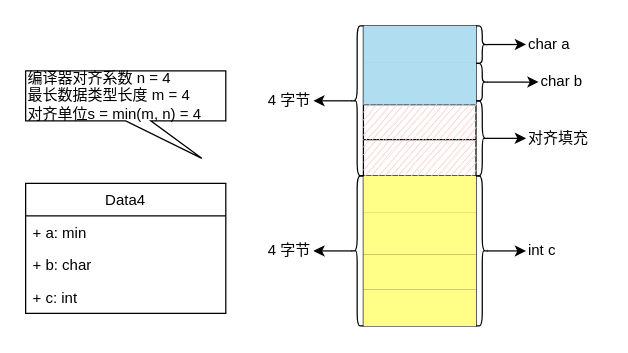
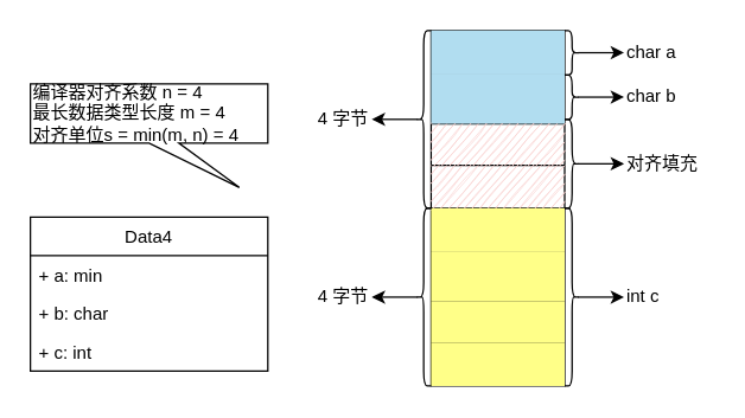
- <mxCell id="40" value="char b" style="text;html=1;strokeColor=none;fillColor=none;align=left;verticalAlign=middle;whiteSpace=wrap;rounded=0;" vertex="1" parent="1"><mxGeometry x="430" y="55" width="50" height="20" as="geometry" /></mxCell>
+ <mxCell id="40" value="char b" style="text;html=1;strokeColor=none;fillColor=none;align=left;verticalAlign=middle;whiteSpace=wrap;rounded=0;" vertex="1" parent="1"><mxGeometry x="420" y="55" width="50" height="20" as="geometry" /></mxCell>
